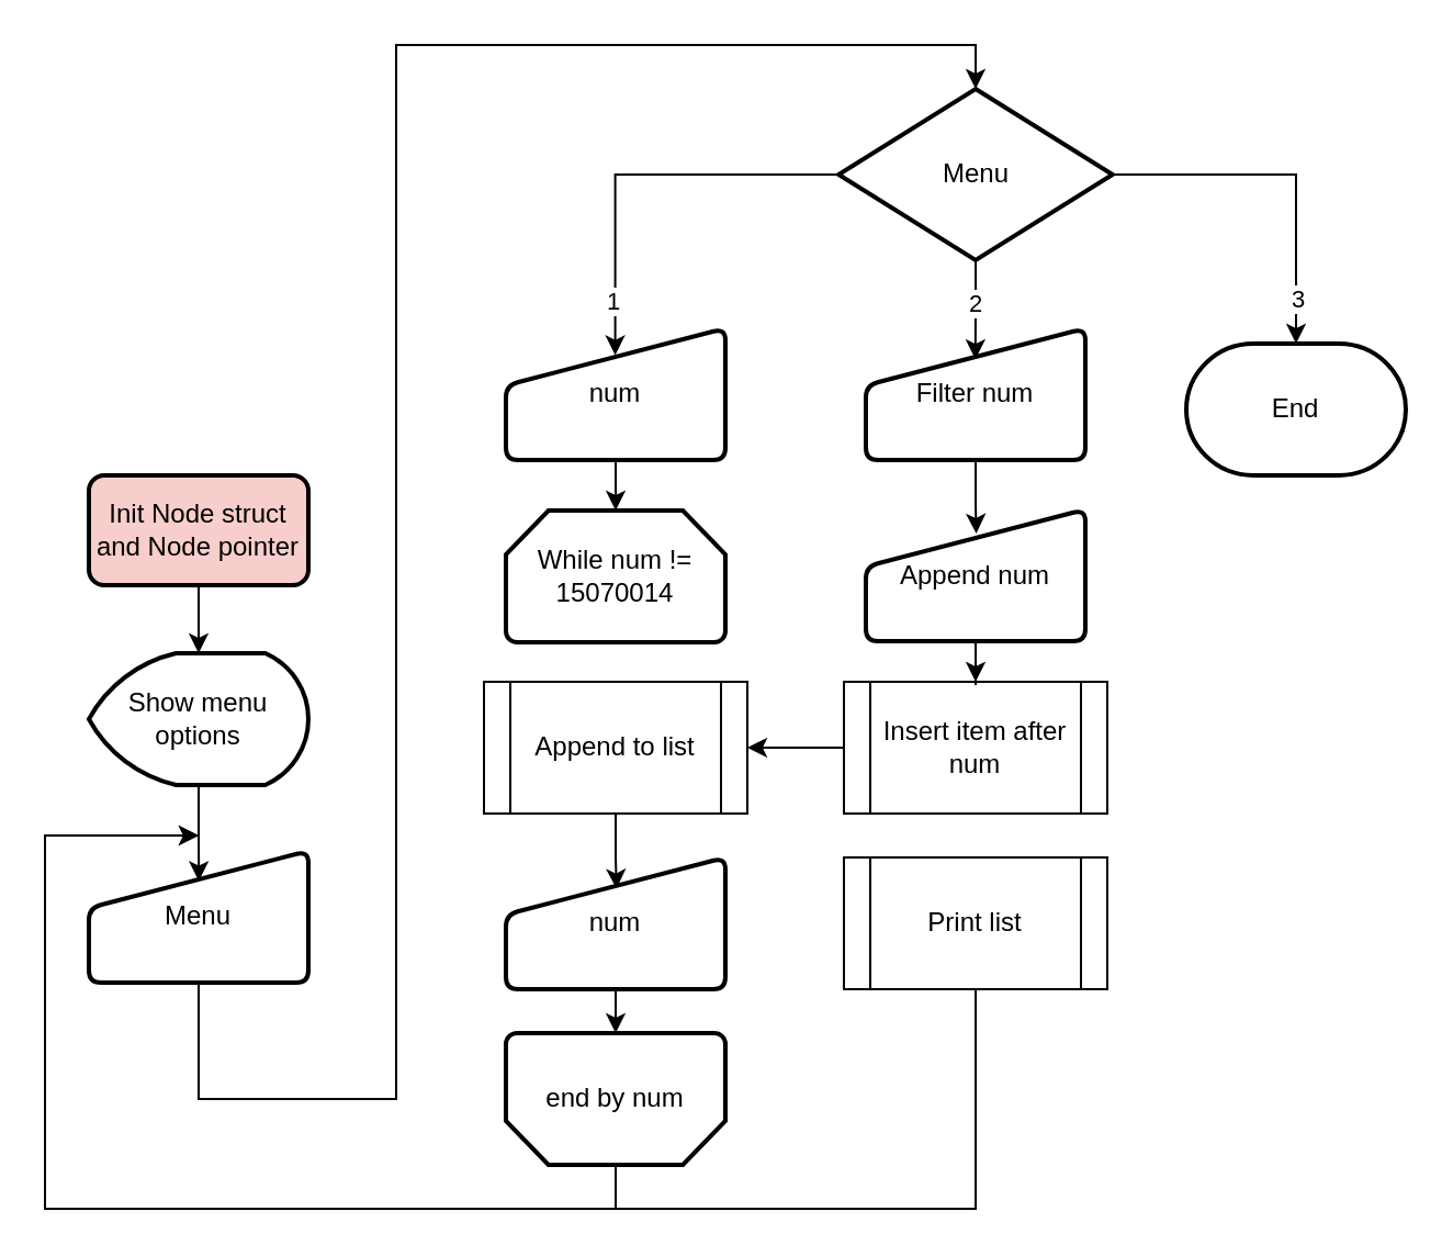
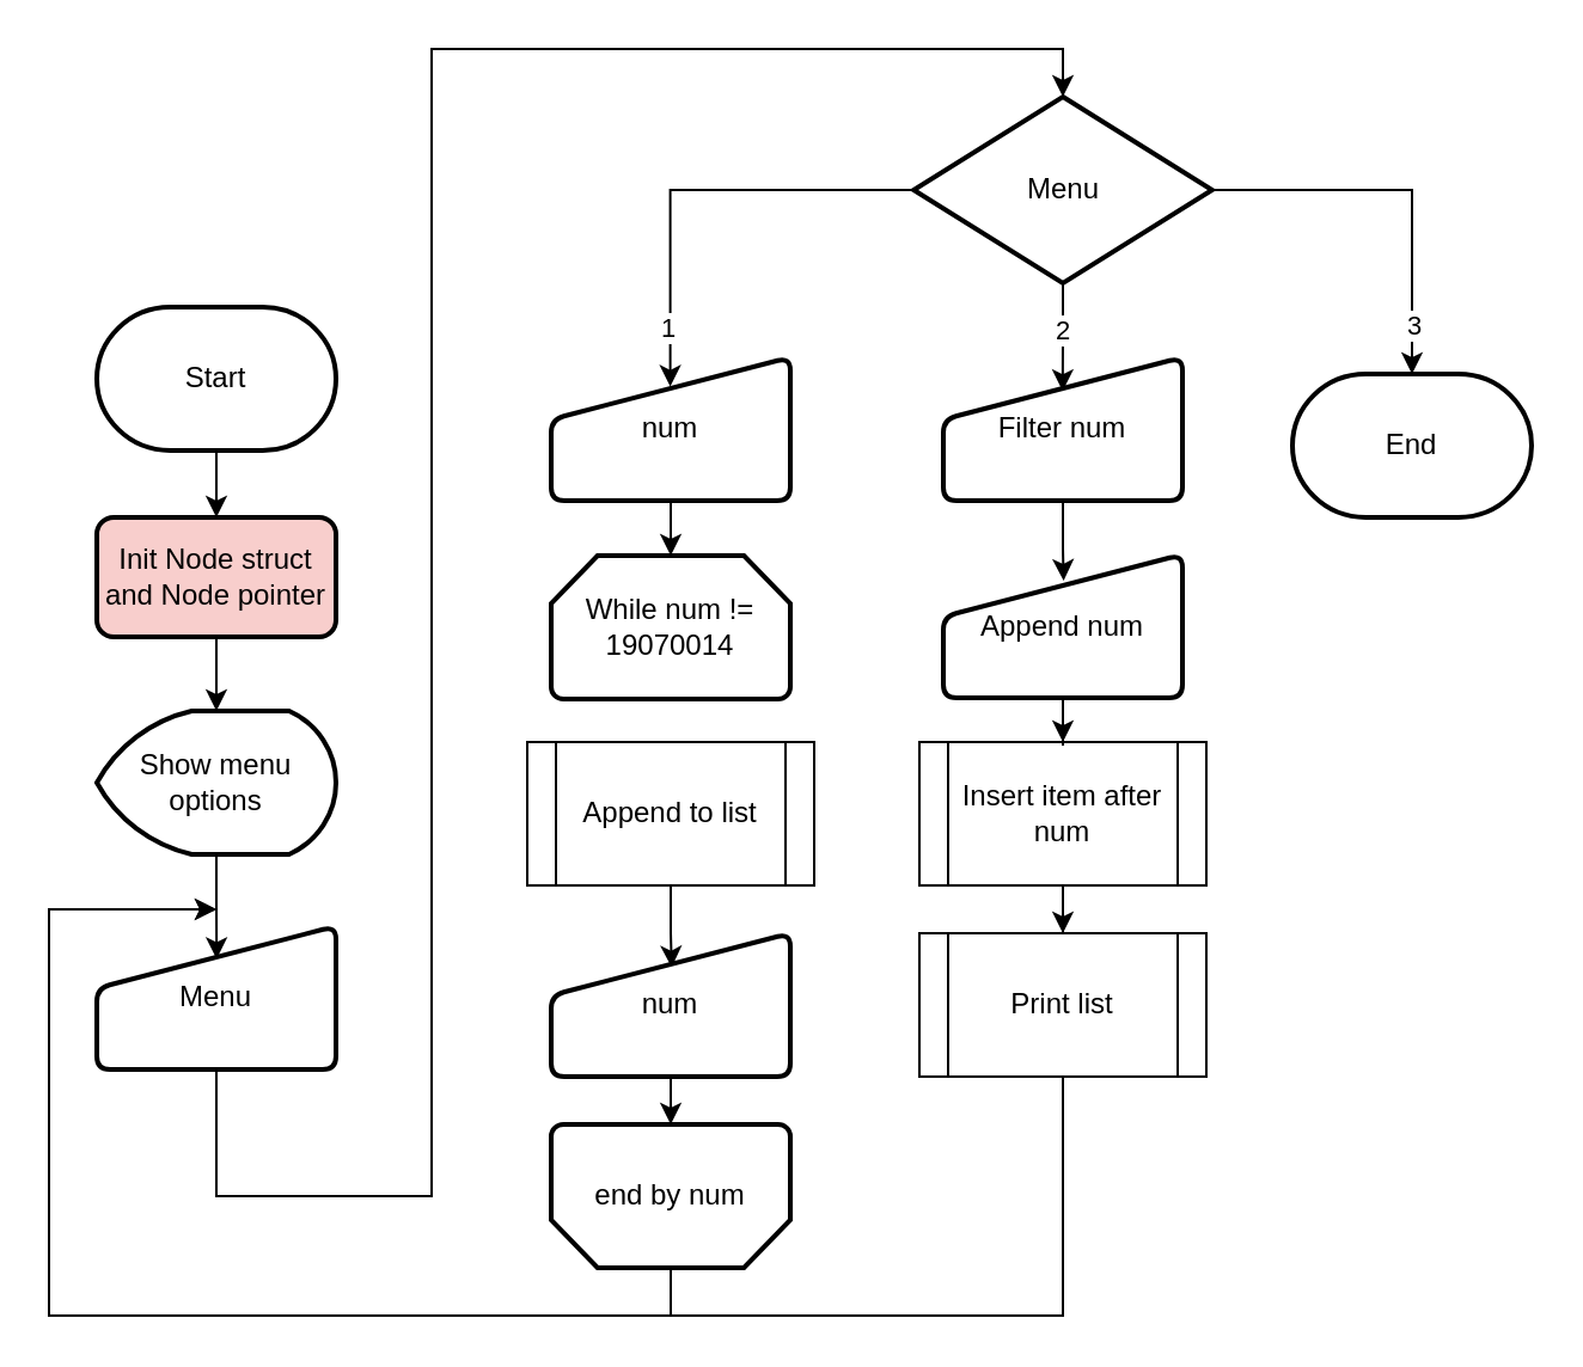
+ <mxCell id="3" value="Start" style="strokeWidth=2;html=1;shape=mxgraph.flowchart.terminator;whiteSpace=wrap;" parent="1" vertex="1"><mxGeometry x="40" y="128" width="100" height="60" as="geometry" /></mxCell>
+ <mxCell id="2" style="edgeStyle=orthogonalEdgeStyle;rounded=0;orthogonalLoop=1;jettySize=auto;html=1;strokeWidth=1;" parent="1" source="3" target="5" edge="1"><mxGeometry relative="1" as="geometry" /></mxCell>
- <mxCell id="22" value="While num != 15070014" style="strokeWidth=2;html=1;shape=mxgraph.flowchart.loop_limit;whiteSpace=wrap;" vertex="1" parent="1"><mxGeometry x="230" y="232" width="100" height="60" as="geometry" /></mxCell>
+ <mxCell id="22" value="While num != 19070014" style="strokeWidth=2;html=1;shape=mxgraph.flowchart.loop_limit;whiteSpace=wrap;" vertex="1" parent="1"><mxGeometry x="230" y="232" width="100" height="60" as="geometry" /></mxCell>
- <mxCell id="10" style="edgeStyle=orthogonalEdgeStyle;rounded=0;orthogonalLoop=1;jettySize=auto;html=1;strokeWidth=1;" edge="1" parent="1" source="11" target="9"><mxGeometry relative="1" as="geometry" /></mxCell>
+ <mxCell id="10" style="edgeStyle=orthogonalEdgeStyle;rounded=0;orthogonalLoop=1;jettySize=auto;html=1;strokeWidth=1;" edge="1" parent="1" source="11" target="34"><mxGeometry relative="1" as="geometry" /></mxCell>
